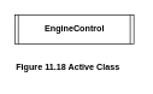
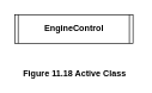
- <mxCell id="3" value="&lt;b&gt;Figure 11.18 Active Class&lt;/b&gt;" style="text;html=1;align=left;verticalAlign=middle;resizable=0;points=[];autosize=1;strokeColor=none;fillColor=none;" vertex="1" parent="1"><mxGeometry x="20" y="78" width="170" height="30" as="geometry" /></mxCell>
+ <mxCell id="3" value="&lt;b&gt;Figure 11.18 Active Class&lt;/b&gt;" style="text;html=1;align=left;verticalAlign=middle;resizable=0;points=[];autosize=1;strokeColor=none;fillColor=none;" vertex="1" parent="1"><mxGeometry x="30" y="88" width="170" height="30" as="geometry" /></mxCell>
